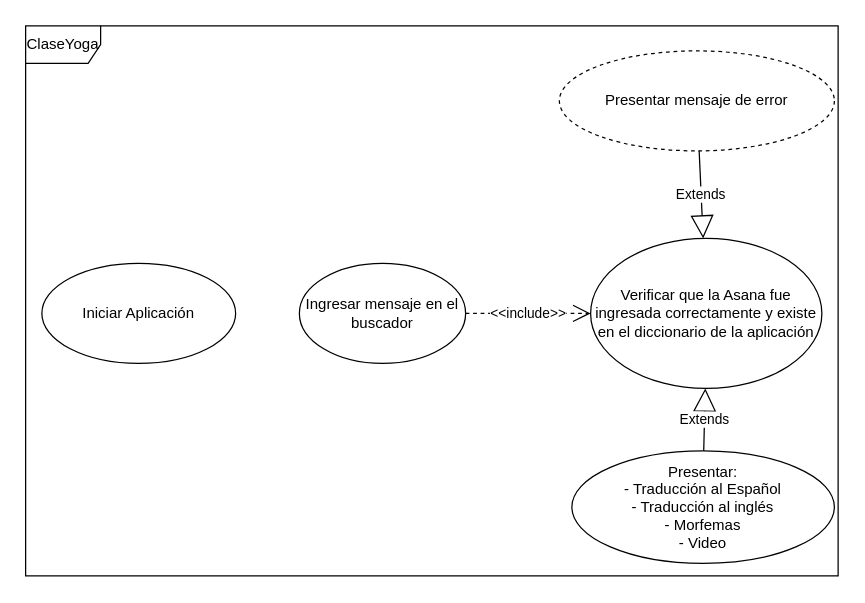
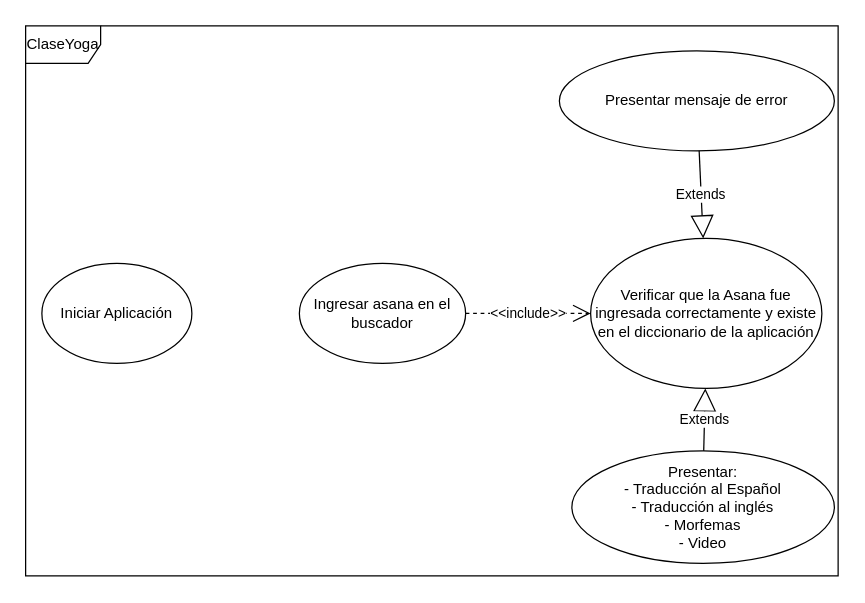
- <mxCell id="6" value="Presentar mensaje de error" style="ellipse;whiteSpace=wrap;html=1;dashed=1;" parent="1" vertex="1"><mxGeometry x="447" y="40" width="220" height="80" as="geometry" /></mxCell>
+ <mxCell id="6" value="Presentar mensaje de error" style="ellipse;whiteSpace=wrap;html=1;" parent="1" vertex="1"><mxGeometry x="447" y="40" width="220" height="80" as="geometry" /></mxCell>
- <mxCell id="3" value="Iniciar Aplicación" style="ellipse;whiteSpace=wrap;html=1;" parent="1" vertex="1"><mxGeometry x="33" y="210" width="155" height="80" as="geometry" /></mxCell>
+ <mxCell id="3" value="Iniciar Aplicación" style="ellipse;whiteSpace=wrap;html=1;" parent="1" vertex="1"><mxGeometry x="33" y="210" width="120" height="80" as="geometry" /></mxCell>
- <mxCell id="4" value="Ingresar mensaje en el buscador" style="ellipse;whiteSpace=wrap;html=1;" parent="1" vertex="1"><mxGeometry x="239" y="210" width="133" height="80" as="geometry" /></mxCell>
+ <mxCell id="4" value="Ingresar asana en el buscador" style="ellipse;whiteSpace=wrap;html=1;" parent="1" vertex="1"><mxGeometry x="239" y="210" width="133" height="80" as="geometry" /></mxCell>
